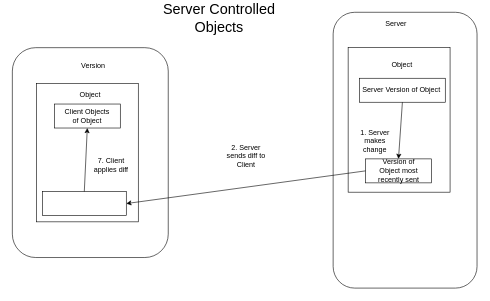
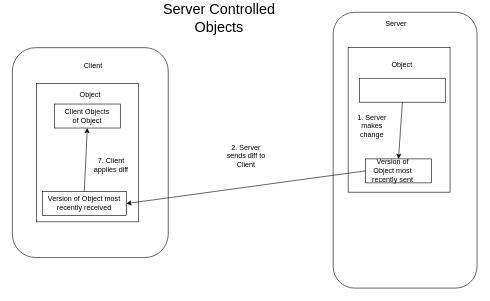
- <mxCell id="6" value="Version" style="text;html=1;strokeColor=none;fillColor=none;align=center;verticalAlign=middle;whiteSpace=wrap;rounded=0;" vertex="1" parent="1"><mxGeometry x="85" y="99" width="140" height="20" as="geometry" /></mxCell>
+ <mxCell id="6" value="Client" style="text;html=1;strokeColor=none;fillColor=none;align=center;verticalAlign=middle;whiteSpace=wrap;rounded=0;" vertex="1" parent="1"><mxGeometry x="85" y="99" width="140" height="20" as="geometry" /></mxCell>
- <mxCell id="19" value="Server Version of Object" style="text;html=1;strokeColor=none;fillColor=none;align=center;verticalAlign=middle;whiteSpace=wrap;rounded=0;" vertex="1" parent="1"><mxGeometry x="598.5" y="140" width="140" height="20" as="geometry" /></mxCell>
- <mxCell id="24" value="1. Server makes change" style="text;html=1;strokeColor=none;fillColor=none;align=center;verticalAlign=middle;whiteSpace=wrap;rounded=0;" vertex="1" parent="1"><mxGeometry x="590" y="224.5" width="70" height="20" as="geometry" /></mxCell>
+ <mxCell id="24" value="1. Server makes change" style="text;html=1;strokeColor=none;fillColor=none;align=center;verticalAlign=middle;whiteSpace=wrap;rounded=0;" vertex="1" parent="1"><mxGeometry x="585" y="199.5" width="70" height="20" as="geometry" /></mxCell>
- <mxCell id="18" value="Version of Object most recently sent" style="text;html=1;strokeColor=none;fillColor=none;align=center;verticalAlign=middle;whiteSpace=wrap;rounded=0;" vertex="1" parent="1"><mxGeometry x="621.5" y="273.5" width="85" height="20" as="geometry" /></mxCell>
+ <mxCell id="18" value="Version of Object most recently sent" style="text;html=1;strokeColor=none;fillColor=none;align=center;verticalAlign=middle;whiteSpace=wrap;rounded=0;" vertex="1" parent="1"><mxGeometry x="611.5" y="273.5" width="85" height="20" as="geometry" /></mxCell>
+ <mxCell id="8" value="Version of Object most recently received" style="text;html=1;strokeColor=none;fillColor=none;align=center;verticalAlign=middle;whiteSpace=wrap;rounded=0;" vertex="1" parent="1"><mxGeometry x="75" y="329" width="130" height="20" as="geometry" /></mxCell>
